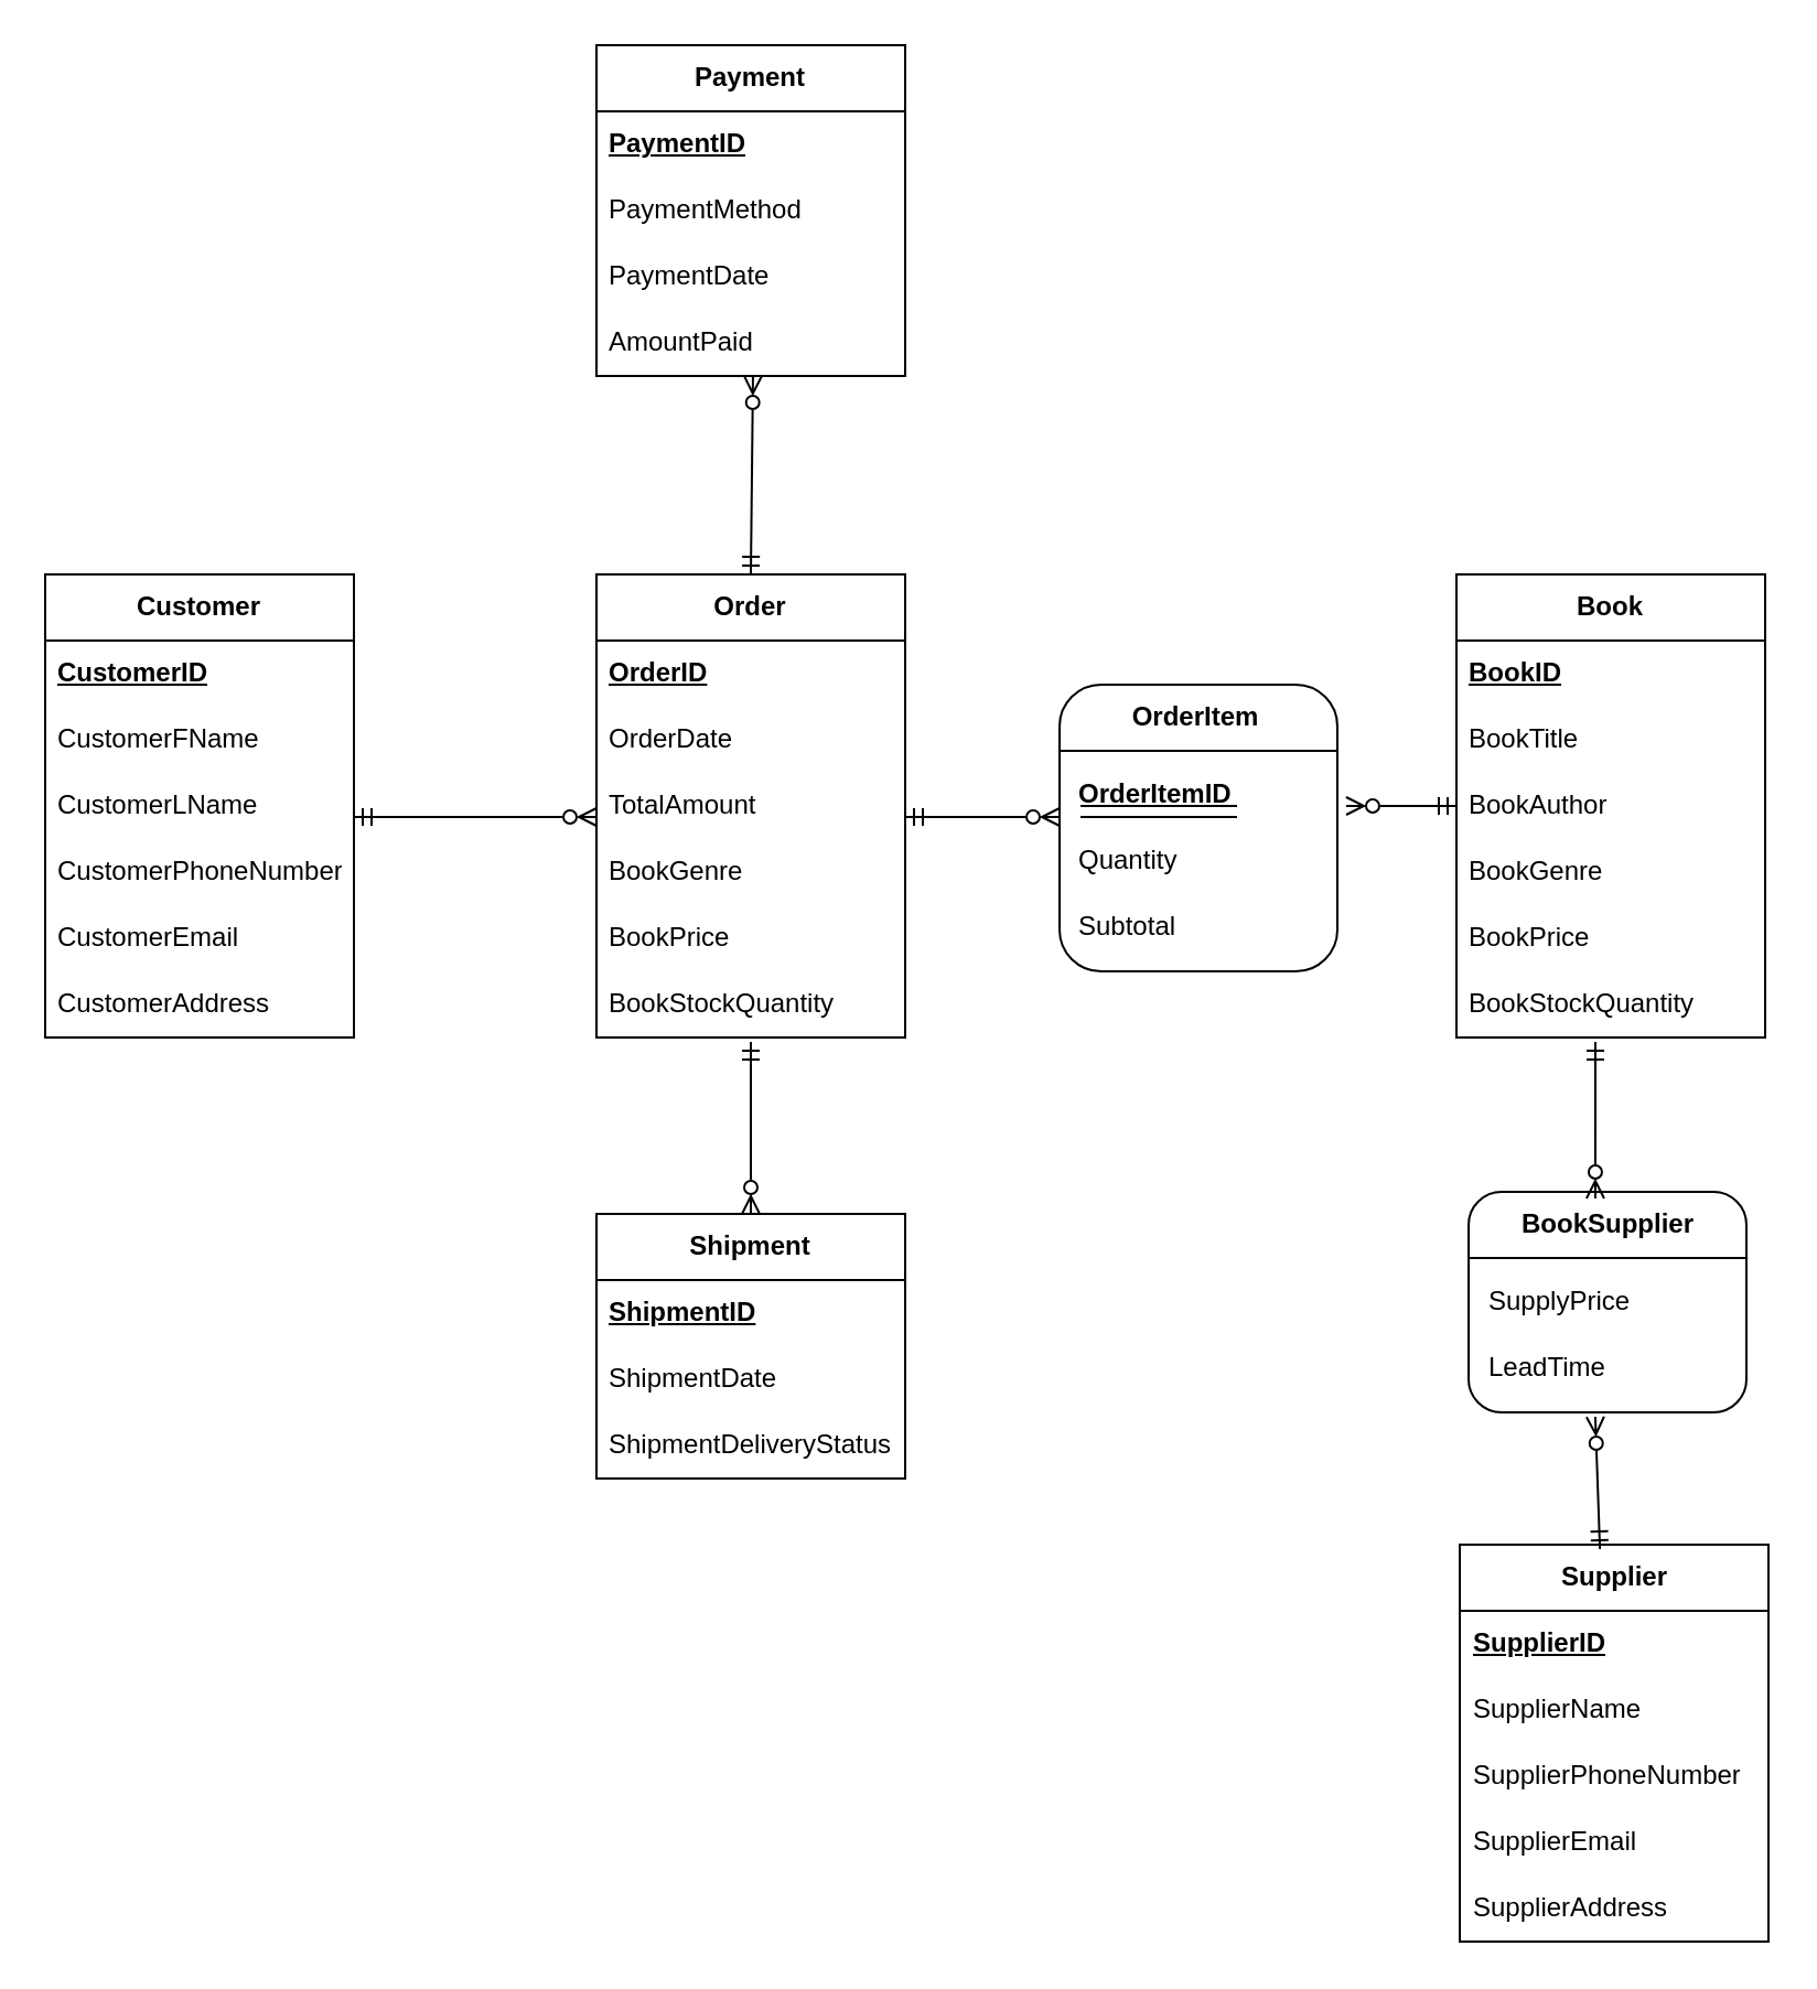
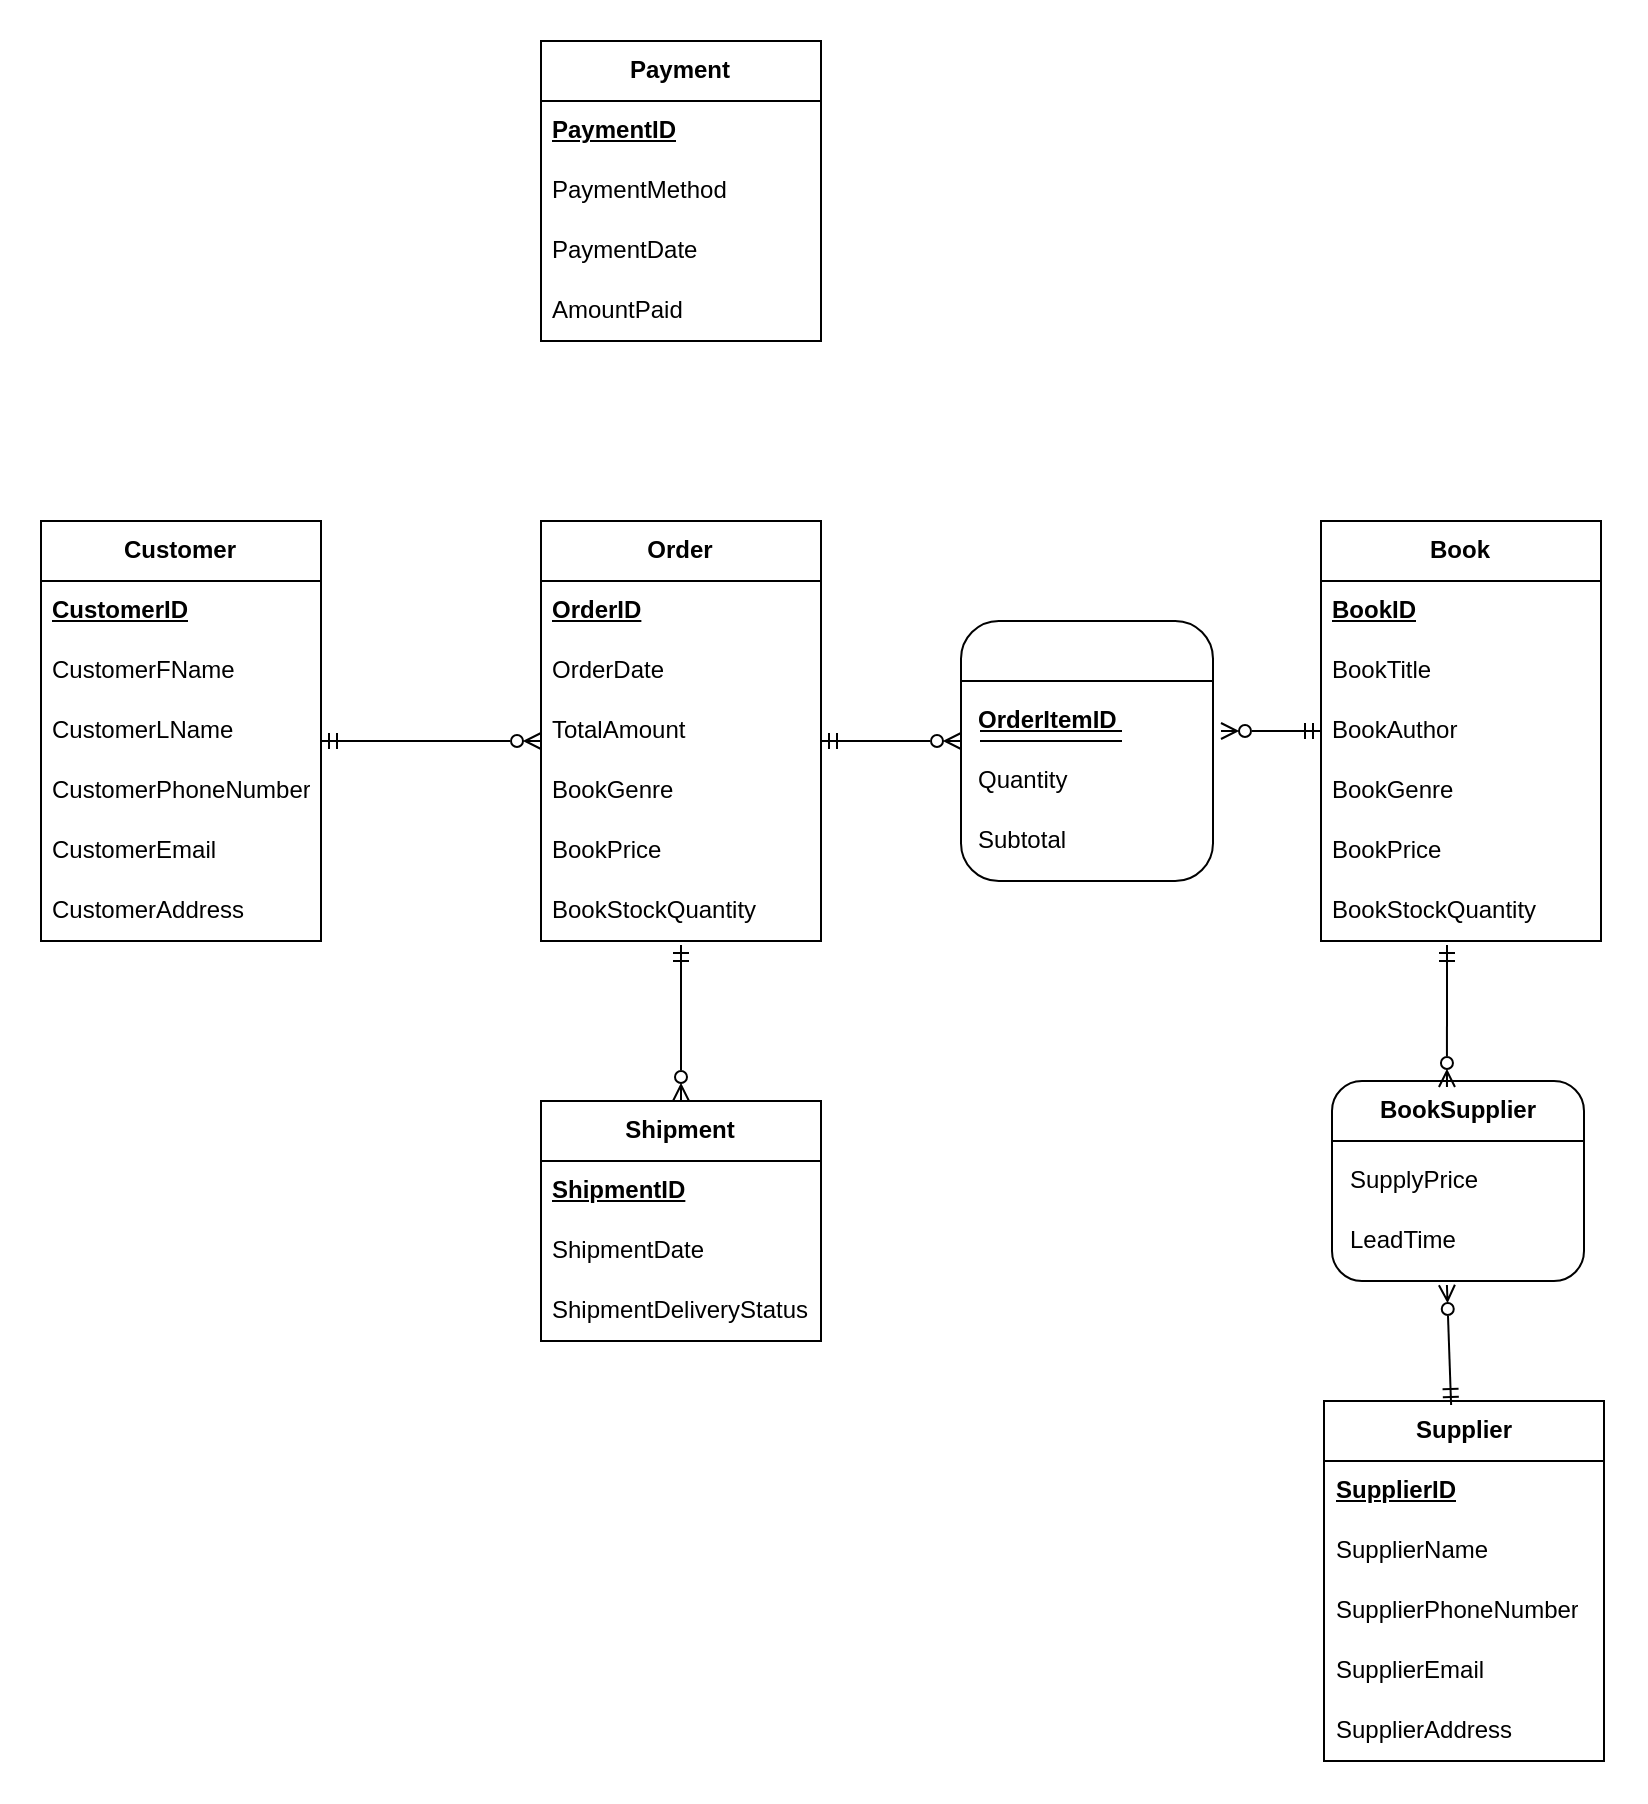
- <mxCell id="56" value="" style="endArrow=ERzeroToMany;html=1;rounded=0;endFill=0;startArrow=ERmandOne;startFill=0;entryX=0.507;entryY=1;entryDx=0;entryDy=0;exitX=0.5;exitY=0;exitDx=0;exitDy=0;entryPerimeter=0;" edge="1" parent="1" source="37" target="20"><mxGeometry width="50" height="50" relative="1" as="geometry"><mxPoint x="450" y="160" as="sourcePoint" /><mxPoint x="450" y="238" as="targetPoint" /></mxGeometry></mxCell>
- <mxCell id="26" value="OrderItem" style="text;html=1;align=center;verticalAlign=middle;whiteSpace=wrap;rounded=0;fontStyle=1" vertex="1" parent="1"><mxGeometry x="513" y="310" width="58" height="30" as="geometry" /></mxCell>
